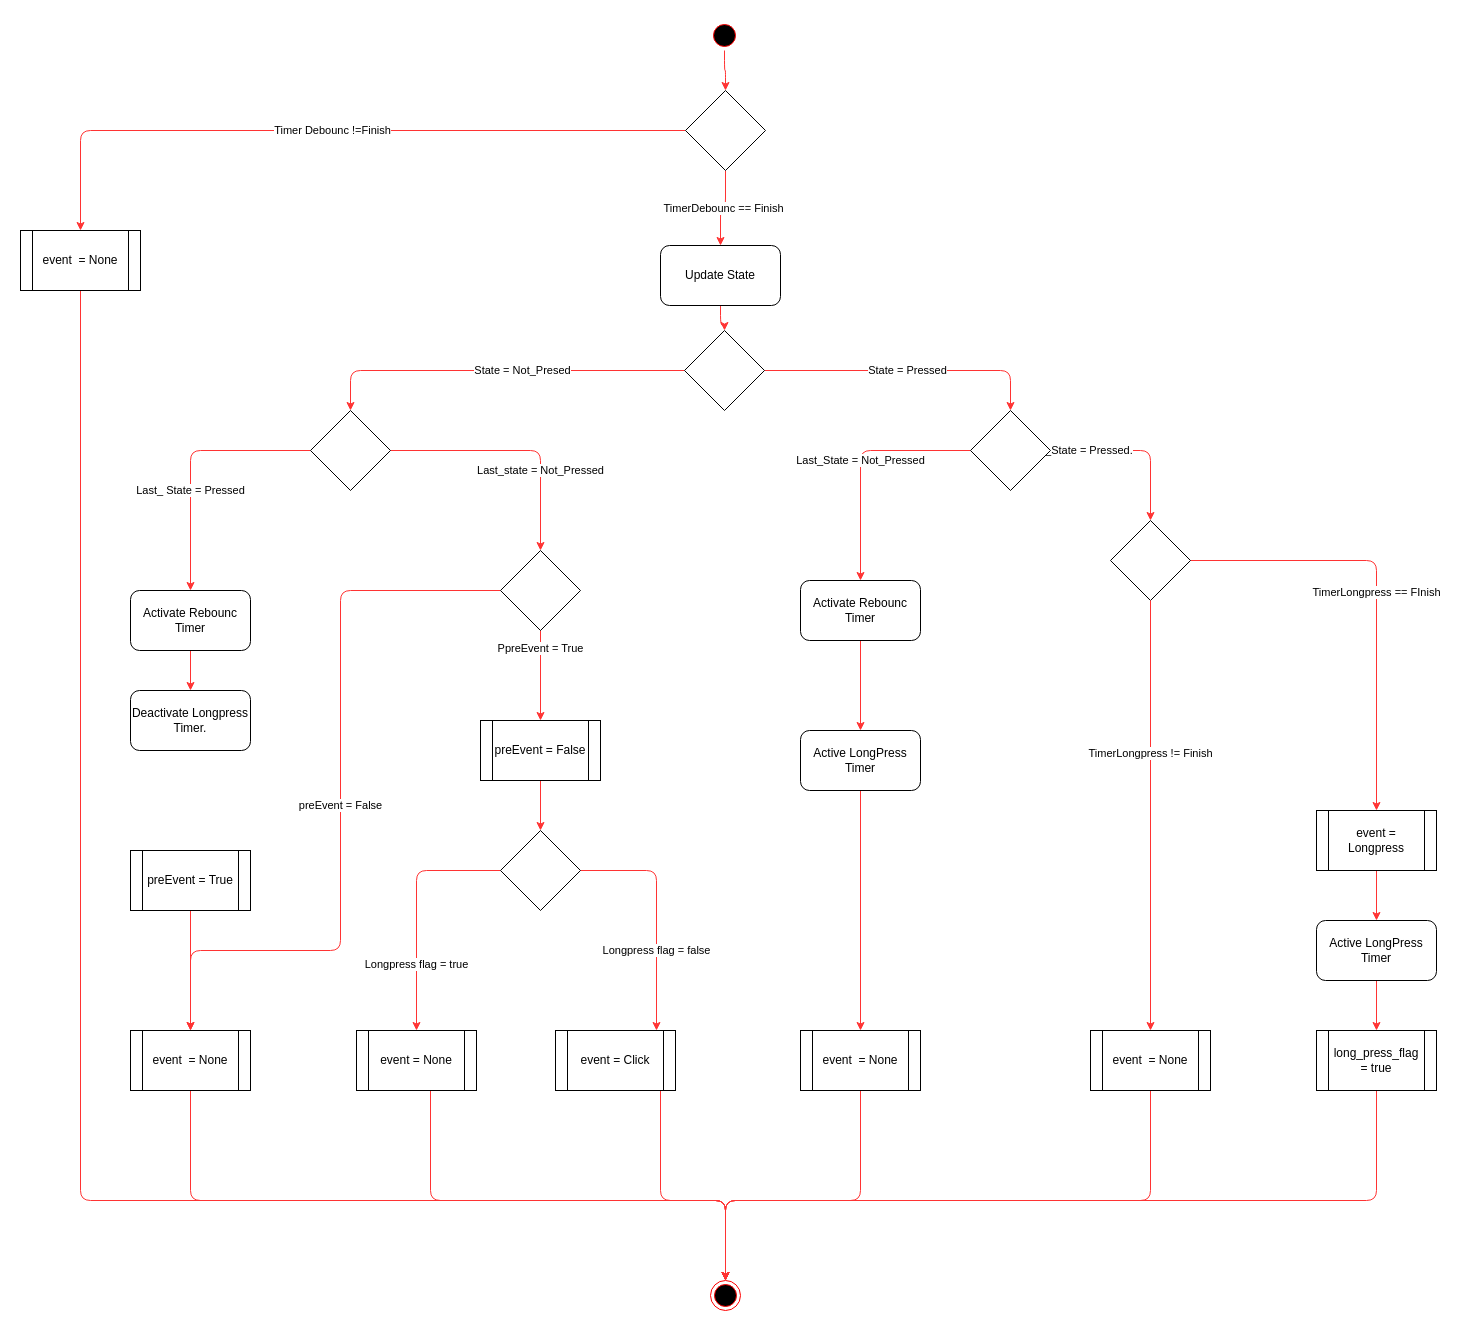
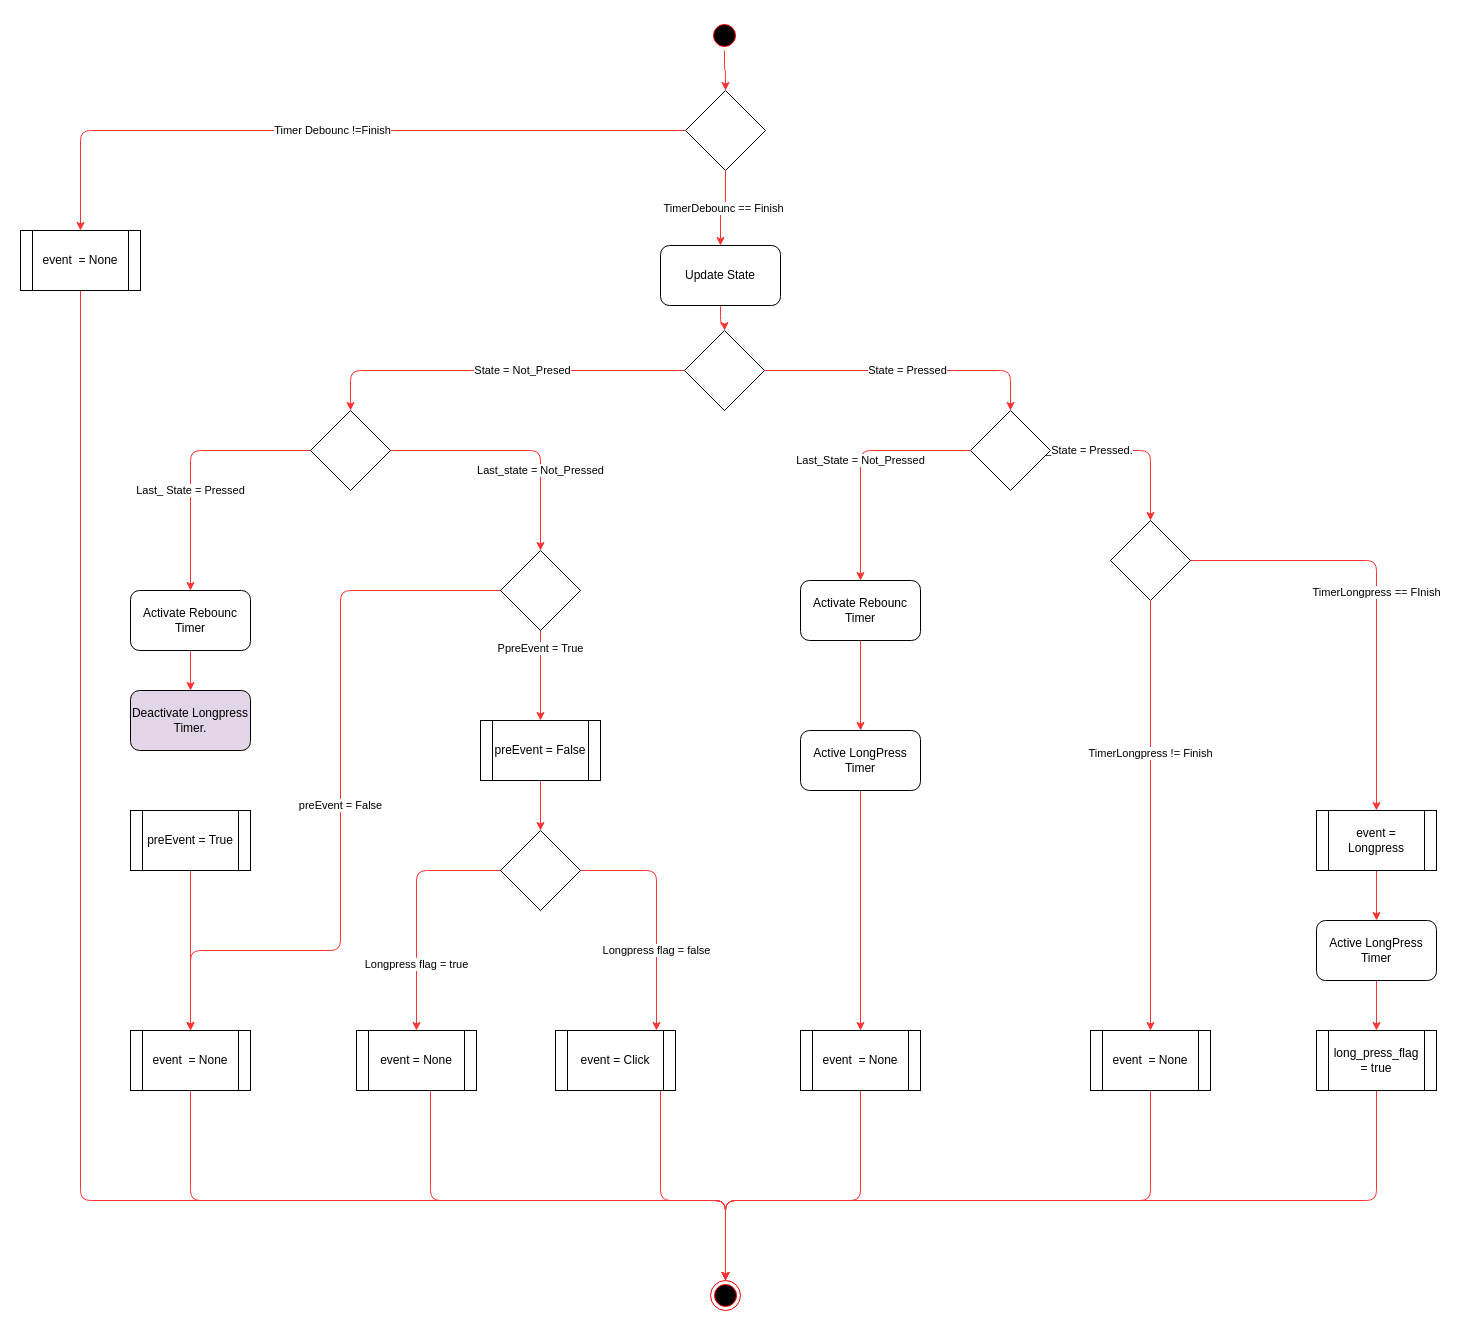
- <mxCell id="20" value="Deactivate Longpress Timer." style="rounded=1;whiteSpace=wrap;html=1;" parent="1" vertex="1"><mxGeometry x="130" y="690" width="120" height="60" as="geometry" /></mxCell>
+ <mxCell id="20" value="Deactivate Longpress Timer." style="rounded=1;whiteSpace=wrap;html=1;fillColor=#e1d5e7;" parent="1" vertex="1"><mxGeometry x="130" y="690" width="120" height="60" as="geometry" /></mxCell>
- <mxCell id="52" value="preEvent = True" style="shape=process;whiteSpace=wrap;html=1;backgroundOutline=1;fontFamily=Helvetica;fontSize=12;fontColor=#000000;align=center;strokeColor=#000000;fillColor=#ffffff;" parent="1" vertex="1"><mxGeometry x="130" y="850" width="120" height="60" as="geometry" /></mxCell>
+ <mxCell id="52" value="preEvent = True" style="shape=process;whiteSpace=wrap;html=1;backgroundOutline=1;fontFamily=Helvetica;fontSize=12;fontColor=#000000;align=center;strokeColor=#000000;fillColor=#ffffff;" parent="1" vertex="1"><mxGeometry x="130" y="810" width="120" height="60" as="geometry" /></mxCell>
